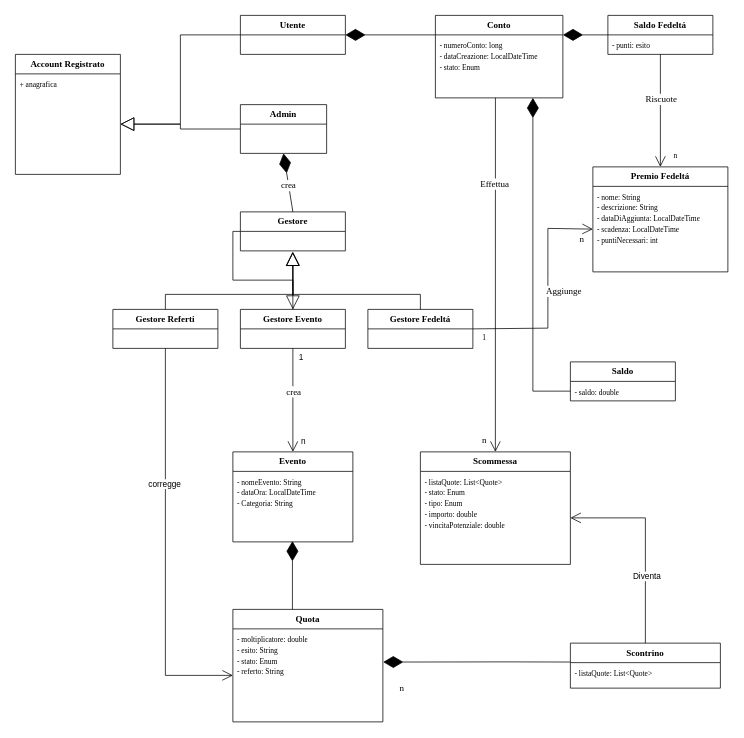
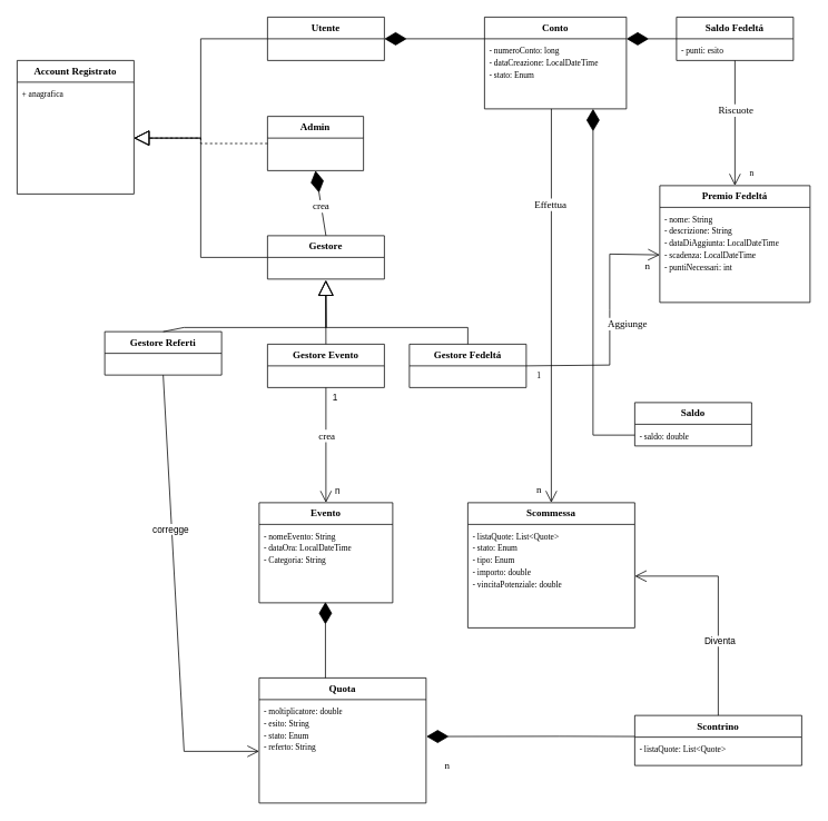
- <mxCell id="13" value="" style="endArrow=block;endSize=16;endFill=0;html=1;rounded=0;entryX=1;entryY=0.5;entryDx=0;entryDy=0;exitX=0;exitY=0.5;exitDx=0;exitDy=0;edgeStyle=orthogonalEdgeStyle;" edge="1" parent="1" source="5" target="3"><mxGeometry width="160" relative="1" as="geometry"><mxPoint x="340" y="66" as="sourcePoint" /><mxPoint x="180" y="185" as="targetPoint" /></mxGeometry></mxCell>
+ <mxCell id="13" value="" style="endArrow=block;endSize=16;endFill=0;html=1;rounded=0;entryX=1;entryY=0.5;entryDx=0;entryDy=0;exitX=0;exitY=0.5;exitDx=0;exitDy=0;edgeStyle=orthogonalEdgeStyle;dashed=1;" edge="1" parent="1" source="5" target="3"><mxGeometry width="160" relative="1" as="geometry"><mxPoint x="340" y="66" as="sourcePoint" /><mxPoint x="180" y="185" as="targetPoint" /></mxGeometry></mxCell>
- <mxCell id="12" value="" style="endArrow=block;endSize=16;endFill=0;html=1;rounded=0;exitX=0;exitY=0.5;exitDx=0;exitDy=0;edgeStyle=orthogonalEdgeStyle;" edge="1" parent="1" source="4" target="28"><mxGeometry width="160" relative="1" as="geometry"><mxPoint x="350" y="192" as="sourcePoint" /><mxPoint x="190" y="311" as="targetPoint" /></mxGeometry></mxCell>
+ <mxCell id="12" value="" style="endArrow=block;endSize=16;endFill=0;html=1;rounded=0;entryX=1;entryY=0.5;entryDx=0;entryDy=0;exitX=0;exitY=0.5;exitDx=0;exitDy=0;edgeStyle=orthogonalEdgeStyle;" edge="1" parent="1" source="4" target="3"><mxGeometry width="160" relative="1" as="geometry"><mxPoint x="350" y="192" as="sourcePoint" /><mxPoint x="190" y="311" as="targetPoint" /></mxGeometry></mxCell>
- <mxCell id="29" value="&lt;font face=&quot;Century Gothic&quot;&gt;&lt;b&gt;Gestore Referti&lt;/b&gt;&lt;b&gt;&lt;br&gt;&lt;/b&gt;&lt;/font&gt;" style="swimlane;fontStyle=0;childLayout=stackLayout;horizontal=1;startSize=26;fillColor=none;horizontalStack=0;resizeParent=1;resizeParentMax=0;resizeLast=0;collapsible=1;marginBottom=0;whiteSpace=wrap;html=1;" vertex="1" parent="1"><mxGeometry x="150" y="412" width="140" height="52" as="geometry" /></mxCell>
+ <mxCell id="29" value="&lt;font face=&quot;Century Gothic&quot;&gt;&lt;b&gt;Gestore Referti&lt;/b&gt;&lt;b&gt;&lt;br&gt;&lt;/b&gt;&lt;/font&gt;" style="swimlane;fontStyle=0;childLayout=stackLayout;horizontal=1;startSize=26;fillColor=none;horizontalStack=0;resizeParent=1;resizeParentMax=0;resizeLast=0;collapsible=1;marginBottom=0;whiteSpace=wrap;html=1;" vertex="1" parent="1"><mxGeometry x="125" y="397" width="140" height="52" as="geometry" /></mxCell>
